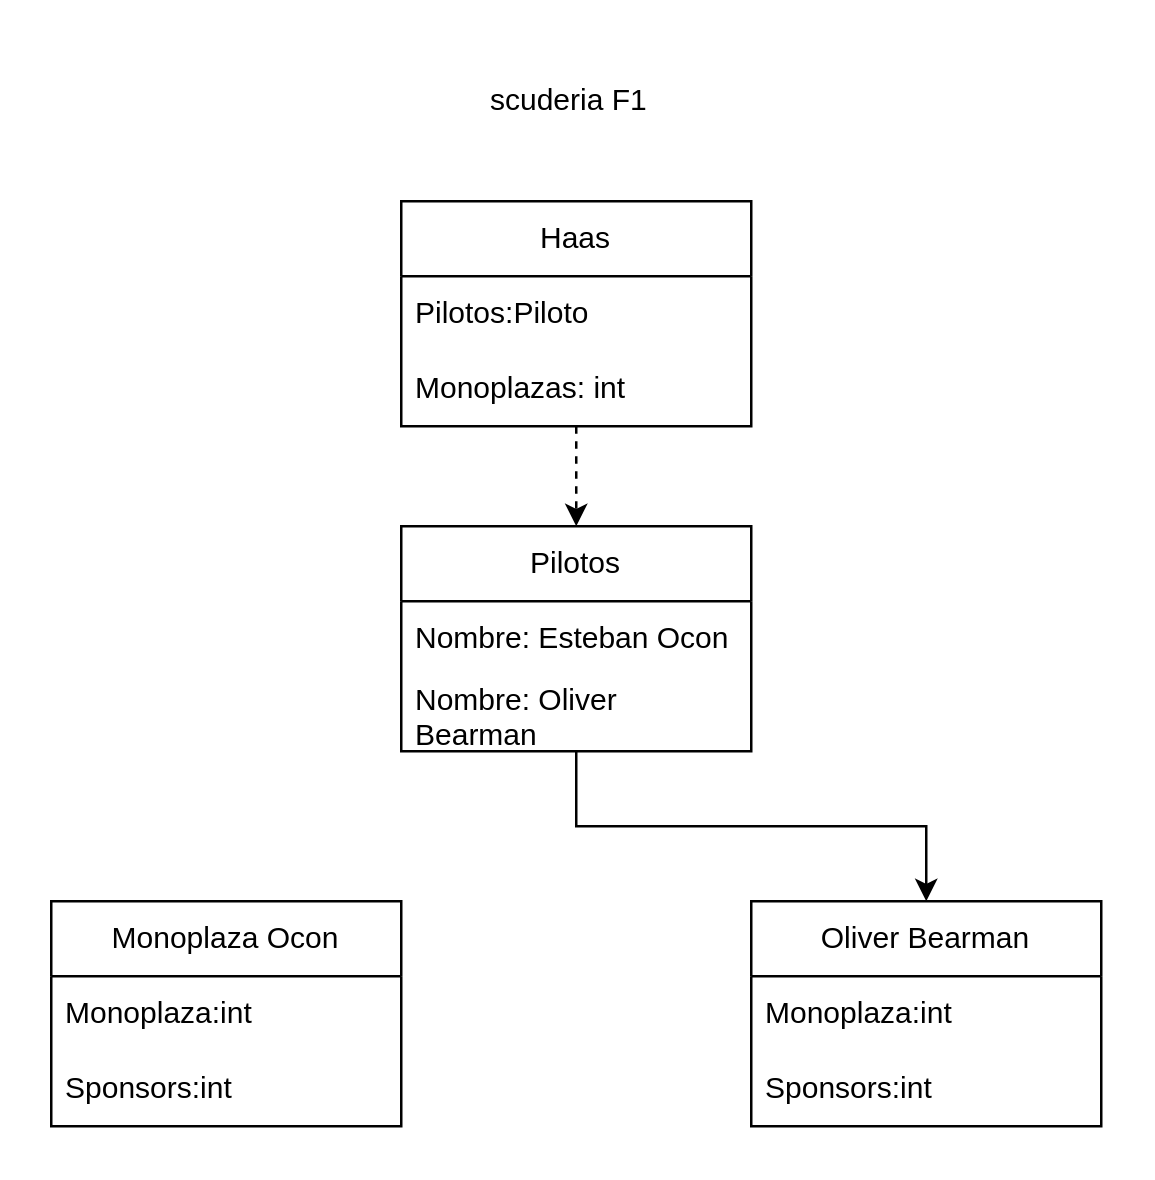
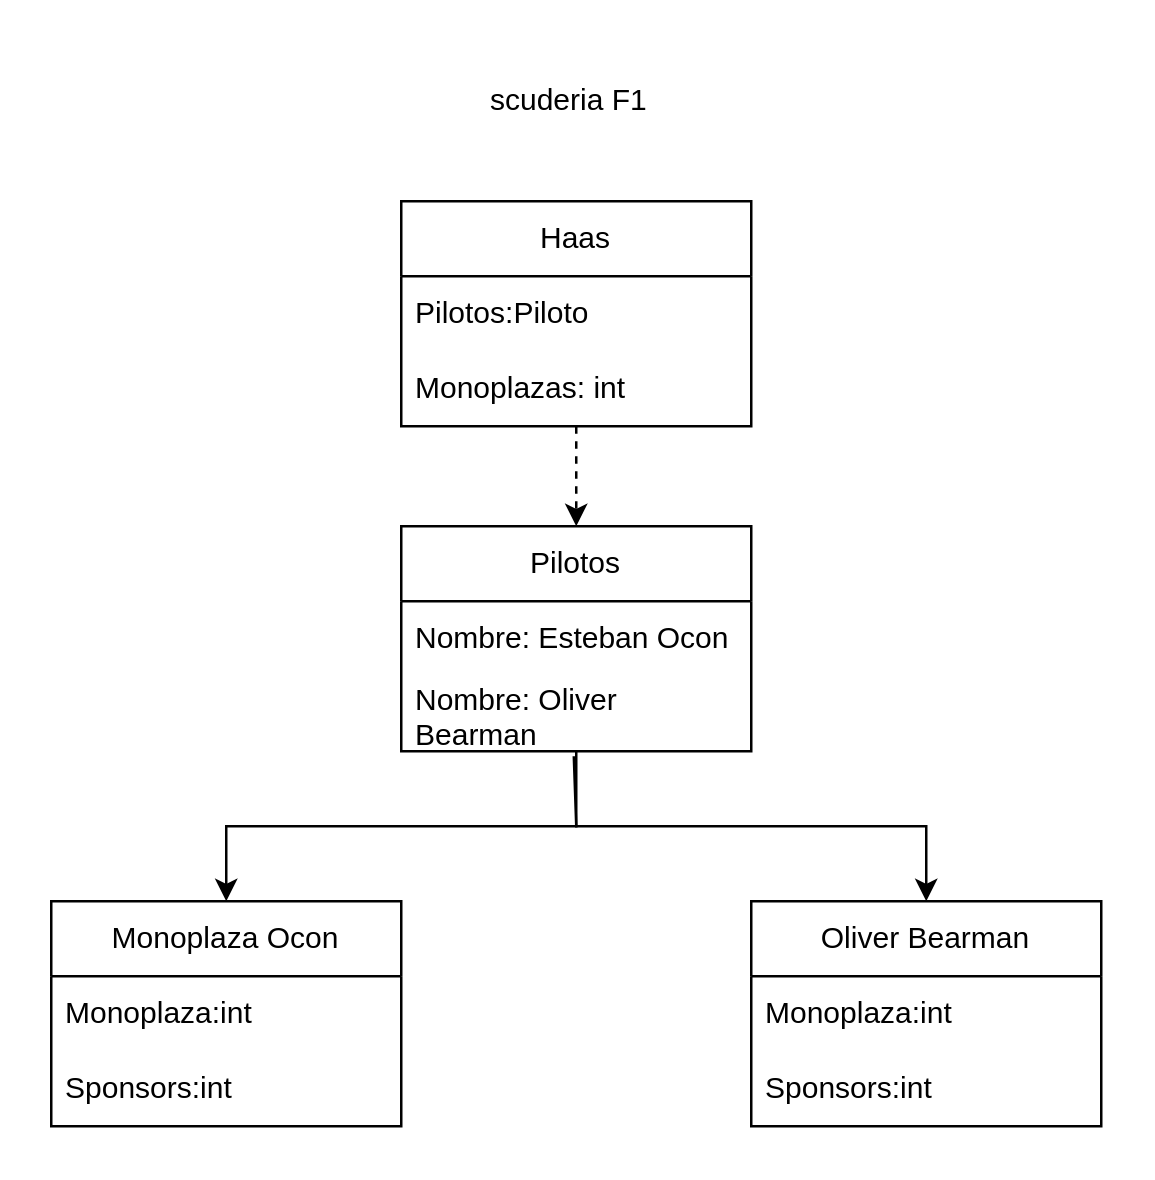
+ <mxCell id="7" style="edgeStyle=orthogonalEdgeStyle;rounded=0;orthogonalLoop=1;jettySize=auto;html=1;entryX=0.5;entryY=0;entryDx=0;entryDy=0;exitX=0.493;exitY=1.067;exitDx=0;exitDy=0;exitPerimeter=0;" edge="1" parent="1" source="11" target="12"><mxGeometry relative="1" as="geometry"><Array as="points"><mxPoint x="230" y="330" /><mxPoint x="90" y="330" /></Array></mxGeometry></mxCell>
